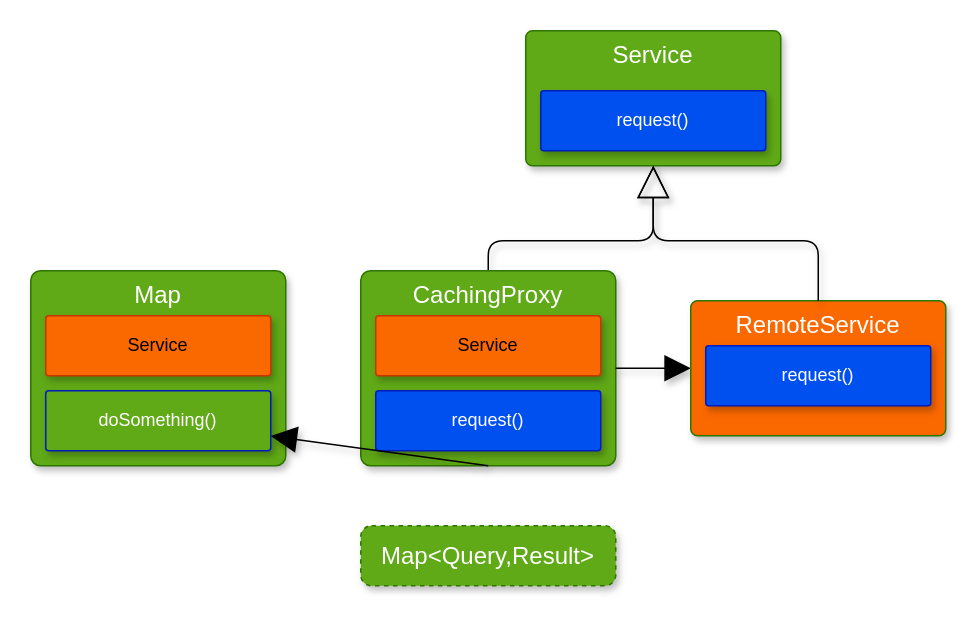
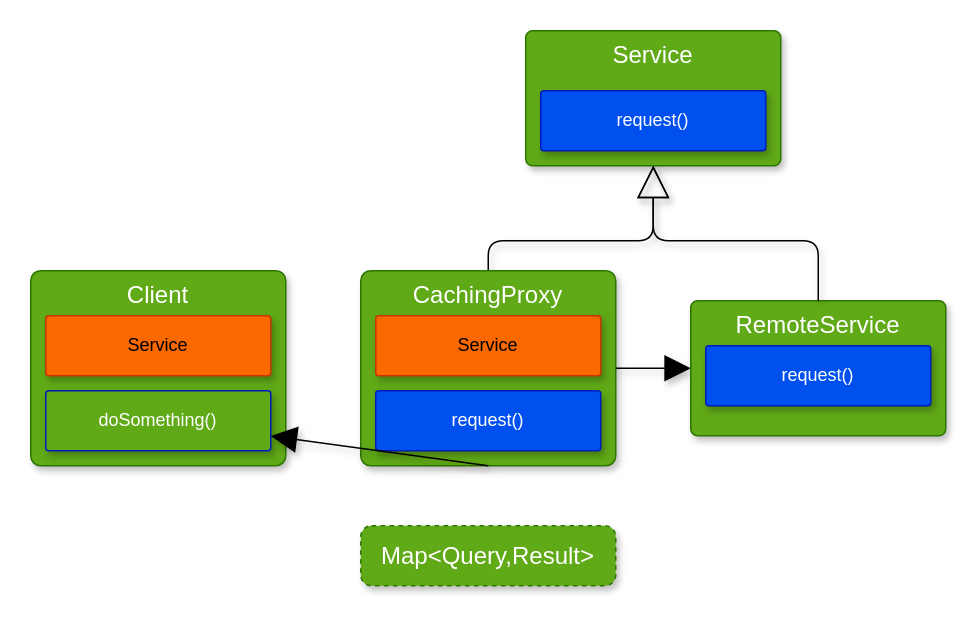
- <mxCell id="9" value="&lt;font style=&quot;font-size: 16px&quot;&gt;Map&lt;/font&gt;" style="rounded=1;whiteSpace=wrap;html=1;arcSize=5;verticalAlign=top;fillColor=#60a917;strokeColor=#2D7600;fontColor=#ffffff;shadow=1;" vertex="1" parent="1"><mxGeometry y="180" width="170" height="130" as="geometry" x="20" /></mxCell>
+ <mxCell id="9" value="&lt;font style=&quot;font-size: 16px&quot;&gt;Client&lt;/font&gt;" style="rounded=1;whiteSpace=wrap;html=1;arcSize=5;verticalAlign=top;fillColor=#60a917;strokeColor=#2D7600;fontColor=#ffffff;shadow=1;" vertex="1" parent="1"><mxGeometry y="180" width="170" height="130" as="geometry" x="20" /></mxCell>
- <mxCell id="12" value="&lt;font style=&quot;font-size: 16px&quot;&gt;RemoteService&lt;/font&gt;" style="rounded=1;whiteSpace=wrap;html=1;arcSize=5;verticalAlign=top;fillColor=#fa6800;strokeColor=#2D7600;fontColor=#ffffff;shadow=1;" vertex="1" parent="1"><mxGeometry x="460" y="200" width="170" height="90" as="geometry" /></mxCell>
+ <mxCell id="12" value="&lt;font style=&quot;font-size: 16px&quot;&gt;RemoteService&lt;/font&gt;" style="rounded=1;whiteSpace=wrap;html=1;arcSize=5;verticalAlign=top;fillColor=#60a917;strokeColor=#2D7600;fontColor=#ffffff;shadow=1;" vertex="1" parent="1"><mxGeometry x="460" y="200" width="170" height="90" as="geometry" /></mxCell>
